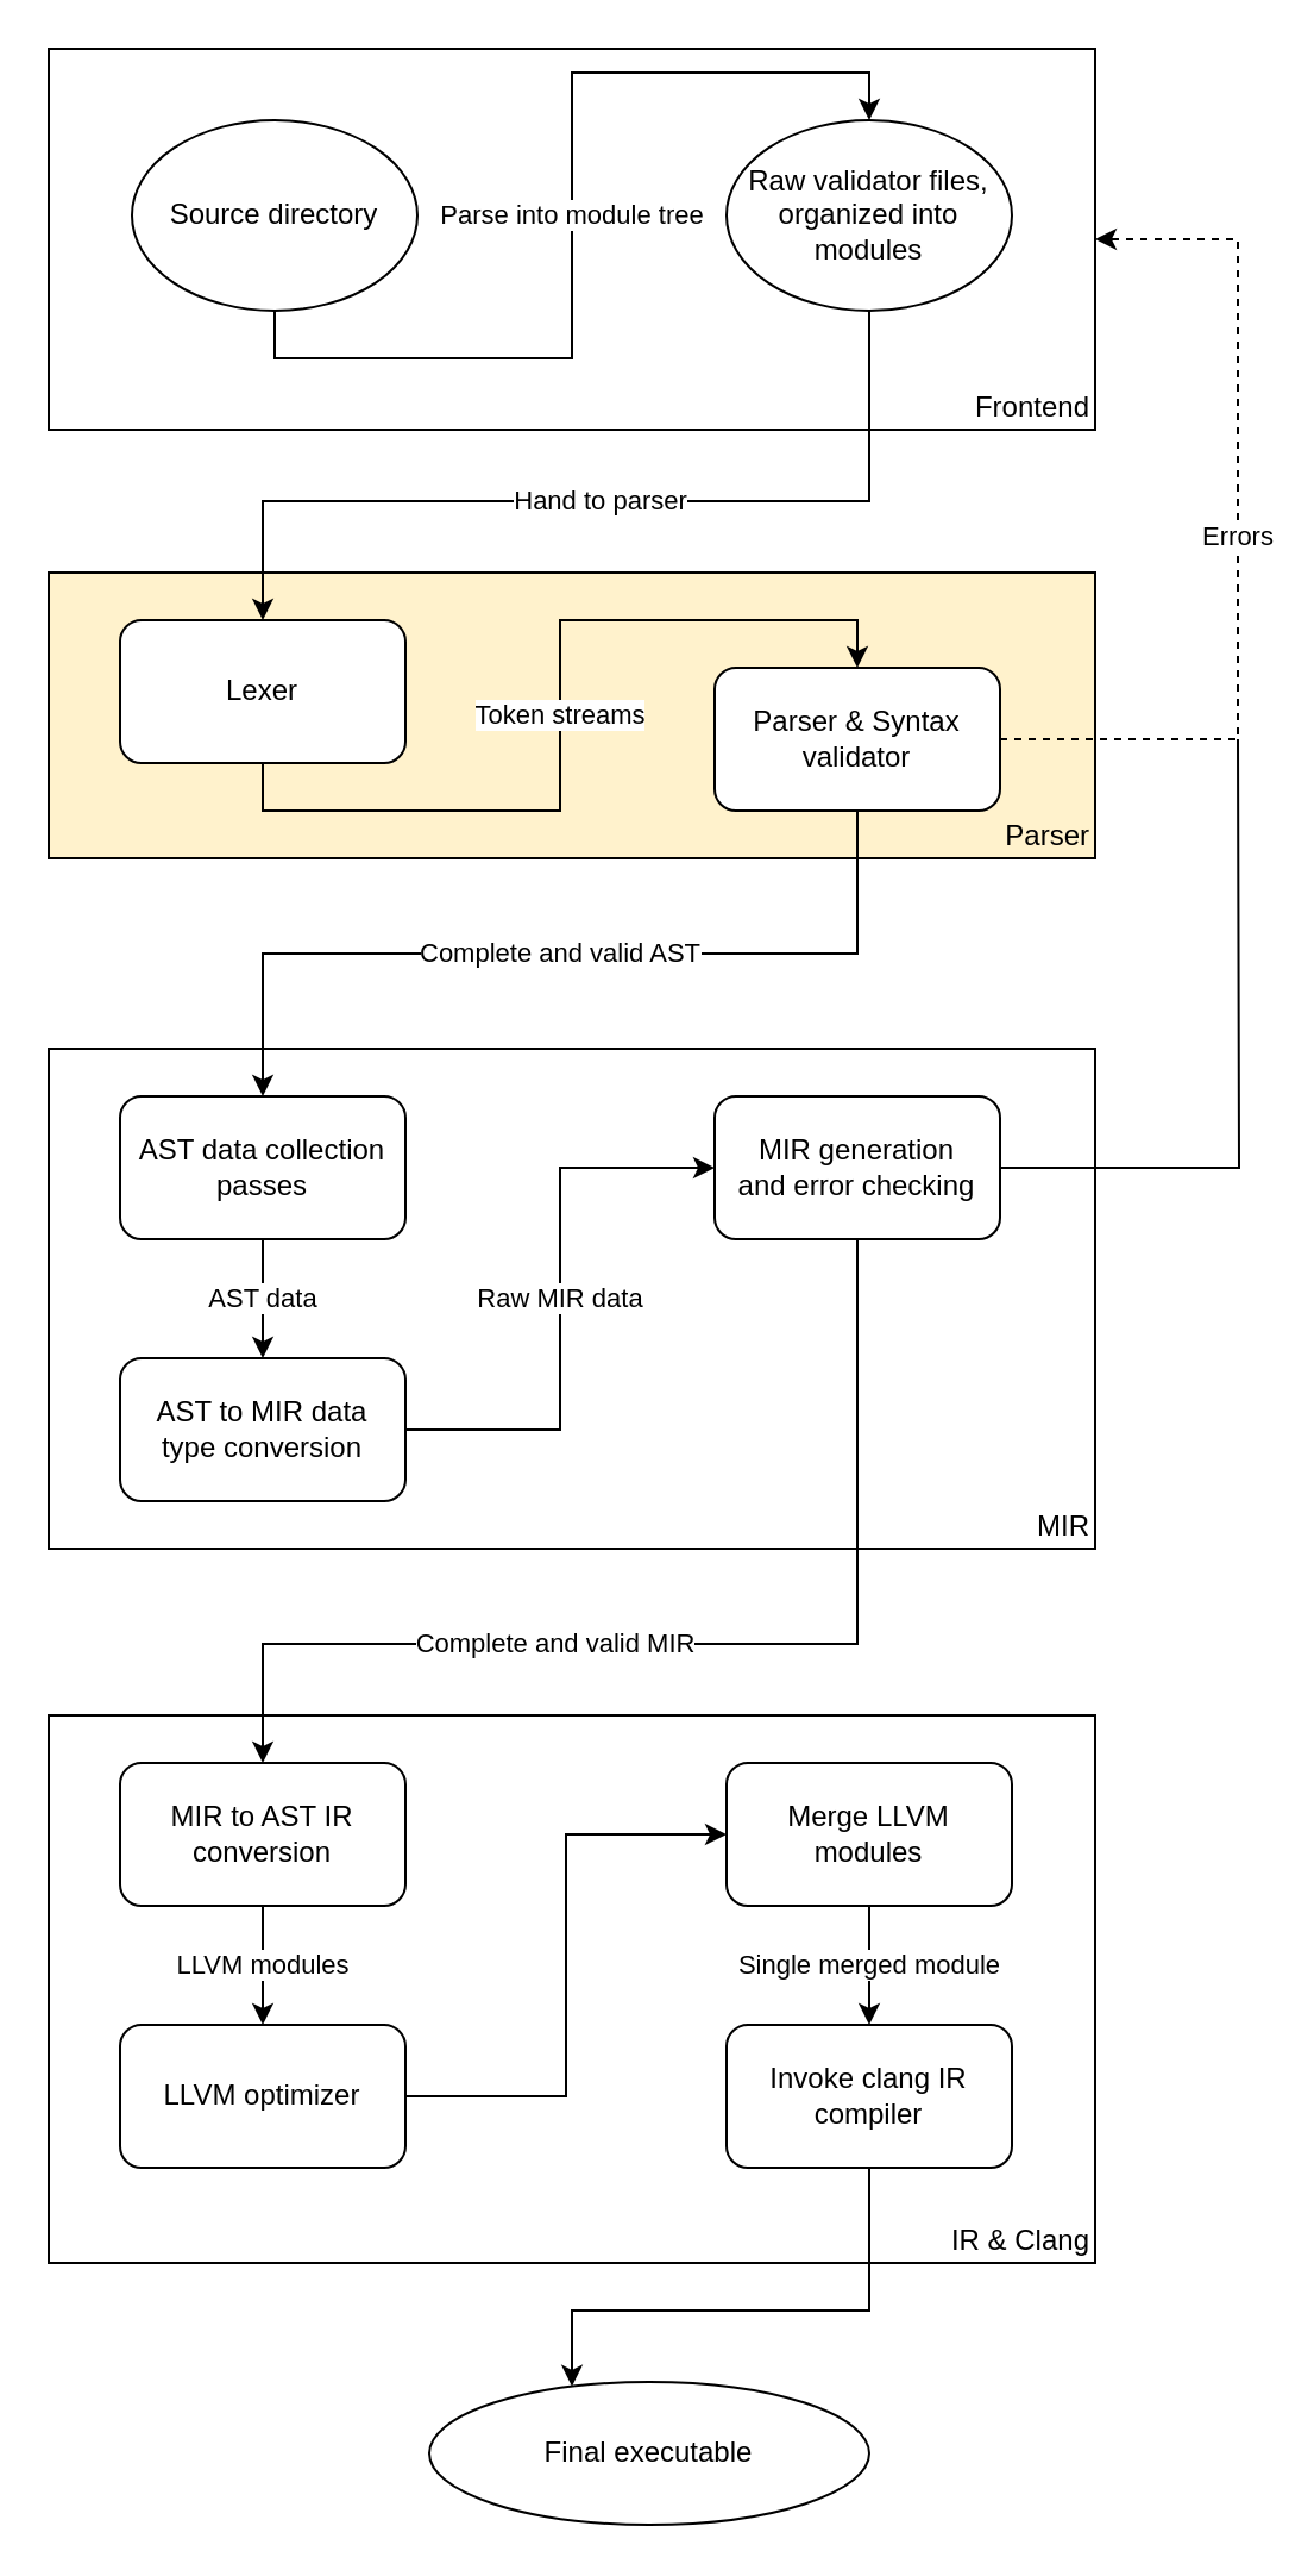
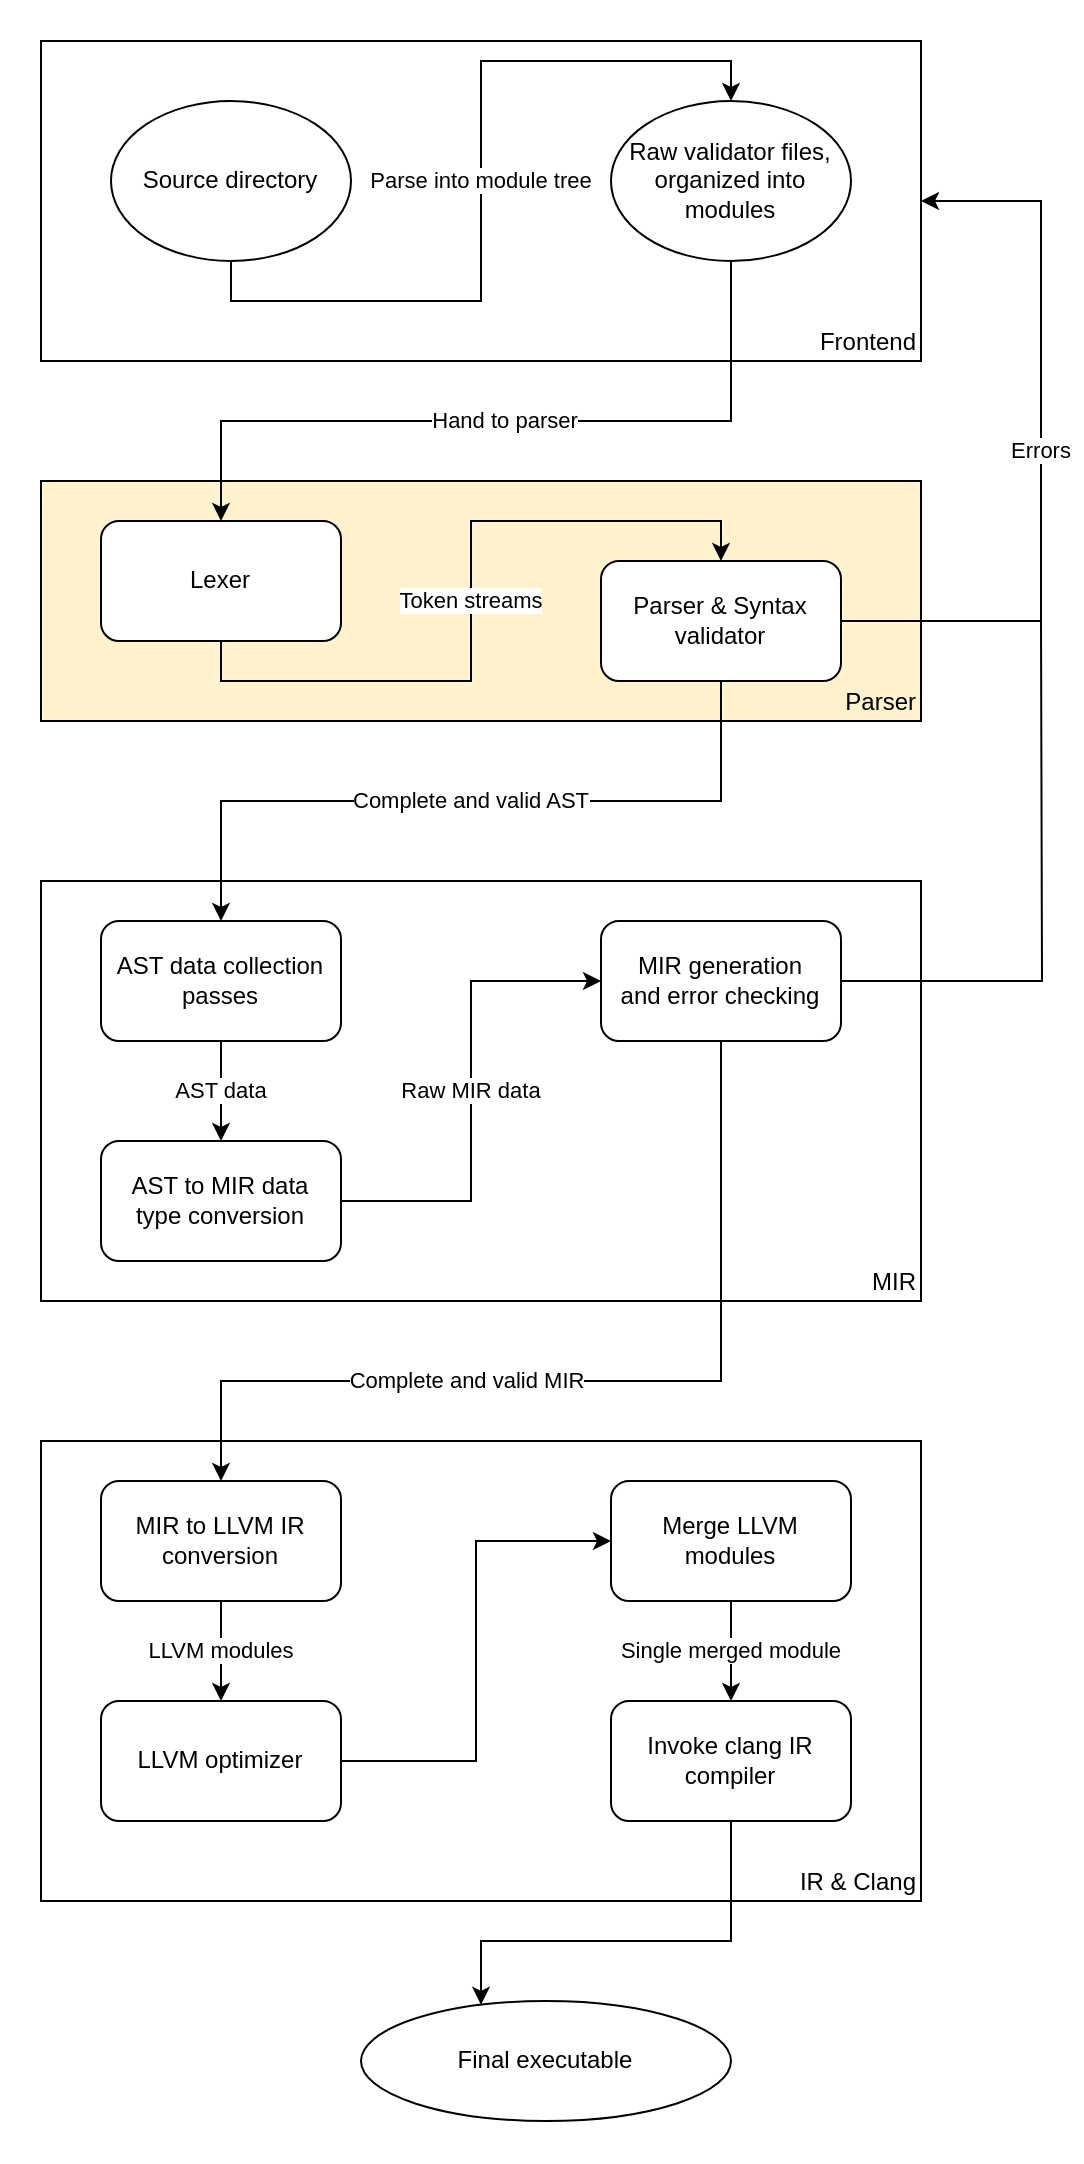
- <mxCell id="7" value="Errors" style="edgeStyle=orthogonalEdgeStyle;rounded=0;orthogonalLoop=1;jettySize=auto;html=1;exitX=1;exitY=0.5;exitDx=0;exitDy=0;entryX=1;entryY=0.5;entryDx=0;entryDy=0;dashed=1;" edge="1" parent="1" source="8" target="3"><mxGeometry relative="1" as="geometry"><Array as="points"><mxPoint x="520" y="310" /><mxPoint x="520" y="100" /></Array></mxGeometry></mxCell>
+ <mxCell id="7" value="Errors" style="edgeStyle=orthogonalEdgeStyle;rounded=0;orthogonalLoop=1;jettySize=auto;html=1;exitX=1;exitY=0.5;exitDx=0;exitDy=0;entryX=1;entryY=0.5;entryDx=0;entryDy=0;" edge="1" parent="1" source="8" target="3"><mxGeometry relative="1" as="geometry"><Array as="points"><mxPoint x="520" y="310" /><mxPoint x="520" y="100" /></Array></mxGeometry></mxCell>
- <mxCell id="23" value="&lt;div&gt;MIR to AST IR&lt;/div&gt;&lt;div&gt;conversion&lt;br&gt;&lt;/div&gt;" style="rounded=1;whiteSpace=wrap;html=1;align=center;" vertex="1" parent="1"><mxGeometry x="50" y="740" width="120" height="60" as="geometry" /></mxCell>
+ <mxCell id="23" value="&lt;div&gt;MIR to LLVM IR&lt;/div&gt;&lt;div&gt;conversion&lt;br&gt;&lt;/div&gt;" style="rounded=1;whiteSpace=wrap;html=1;align=center;" vertex="1" parent="1"><mxGeometry x="50" y="740" width="120" height="60" as="geometry" /></mxCell>
